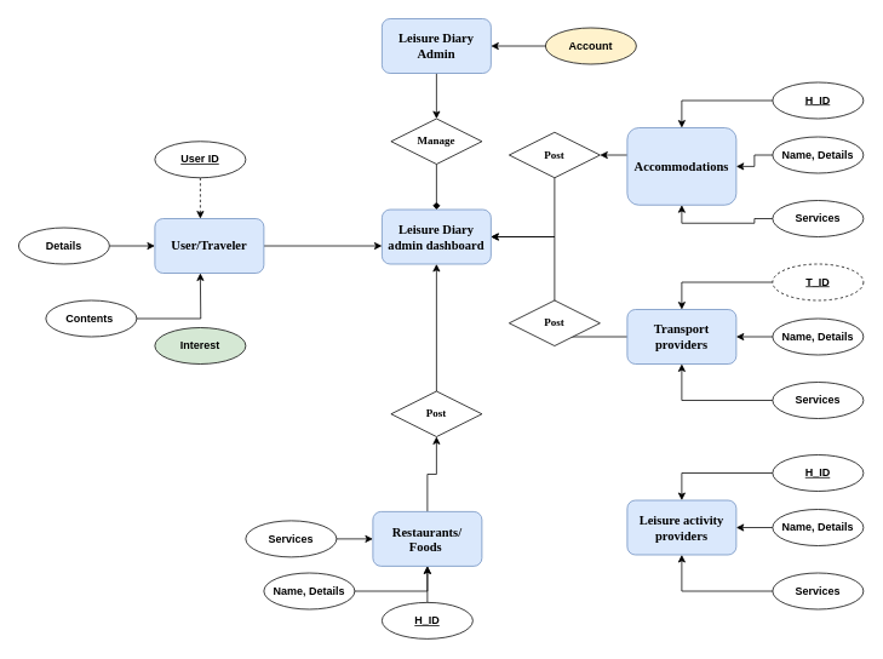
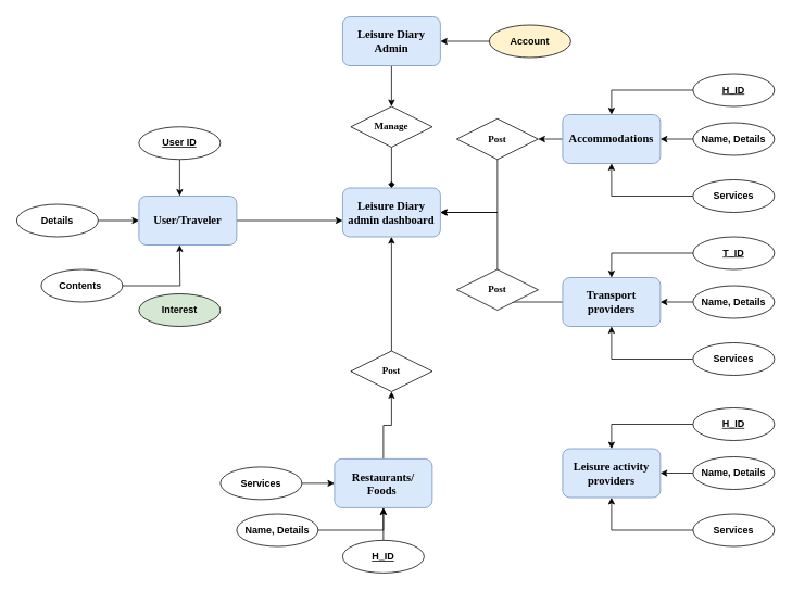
- <mxCell id="6" value="&lt;h3&gt;Accommodations&lt;/h3&gt;" style="rounded=1;whiteSpace=wrap;html=1;fillColor=#dae8fc;strokeColor=#6c8ebf;fontFamily=Times New Roman;" vertex="1" parent="1"><mxGeometry x="690" y="140" width="120" height="85" as="geometry" /></mxCell>
+ <mxCell id="6" value="&lt;h3&gt;Accommodations&lt;/h3&gt;" style="rounded=1;whiteSpace=wrap;html=1;fillColor=#dae8fc;strokeColor=#6c8ebf;fontFamily=Times New Roman;" vertex="1" parent="1"><mxGeometry x="690" y="140" width="120" height="60" as="geometry" /></mxCell>
- <mxCell id="48" value="" style="edgeStyle=orthogonalEdgeStyle;rounded=0;orthogonalLoop=1;jettySize=auto;html=1;fontFamily=Times New Roman;dashed=1;" edge="1" parent="1" source="49" target="8"><mxGeometry relative="1" as="geometry"><Array as="points"><mxPoint y="230" x="220" /><mxPoint y="230" x="220" /></Array></mxGeometry></mxCell>
+ <mxCell id="48" value="" style="edgeStyle=orthogonalEdgeStyle;rounded=0;orthogonalLoop=1;jettySize=auto;html=1;fontFamily=Times New Roman;" edge="1" parent="1" source="49" target="8"><mxGeometry relative="1" as="geometry"><Array as="points"><mxPoint y="230" x="220" /><mxPoint y="230" x="220" /></Array></mxGeometry></mxCell>
- <mxCell id="25" value="&lt;b&gt;&lt;u&gt;T_ID&lt;/u&gt;&lt;/b&gt;" style="ellipse;whiteSpace=wrap;html=1;dashed=1;" vertex="1" parent="1"><mxGeometry x="850" y="290" width="100" height="40" as="geometry" /></mxCell>
+ <mxCell id="25" value="&lt;b&gt;&lt;u&gt;T_ID&lt;/u&gt;&lt;/b&gt;" style="ellipse;whiteSpace=wrap;html=1;" vertex="1" parent="1"><mxGeometry x="850" y="290" width="100" height="40" as="geometry" /></mxCell>
